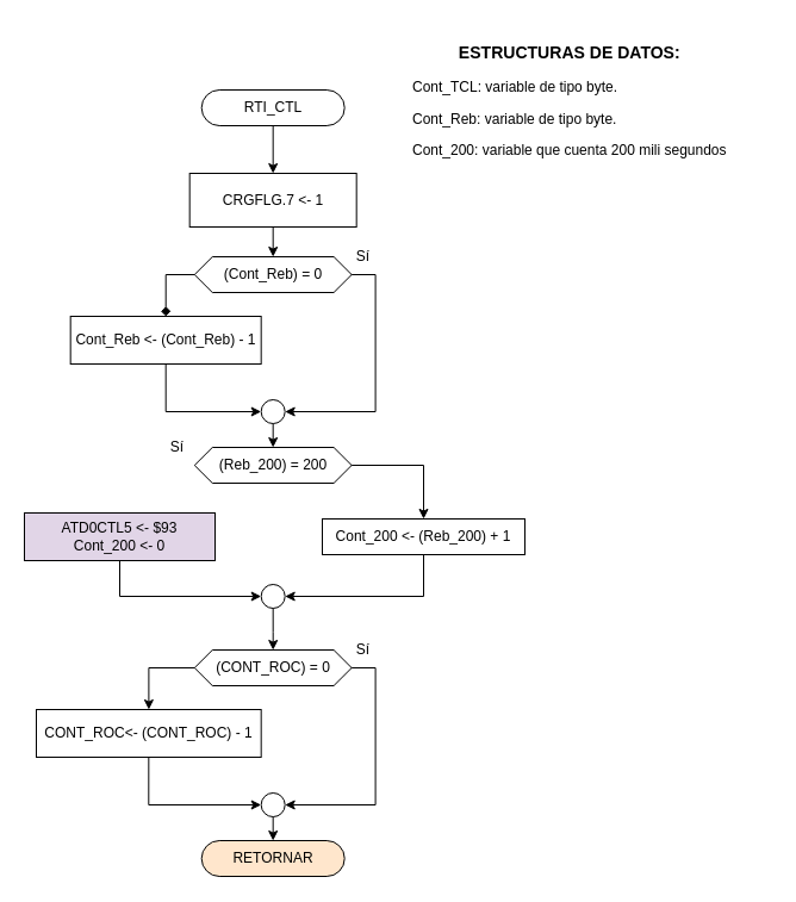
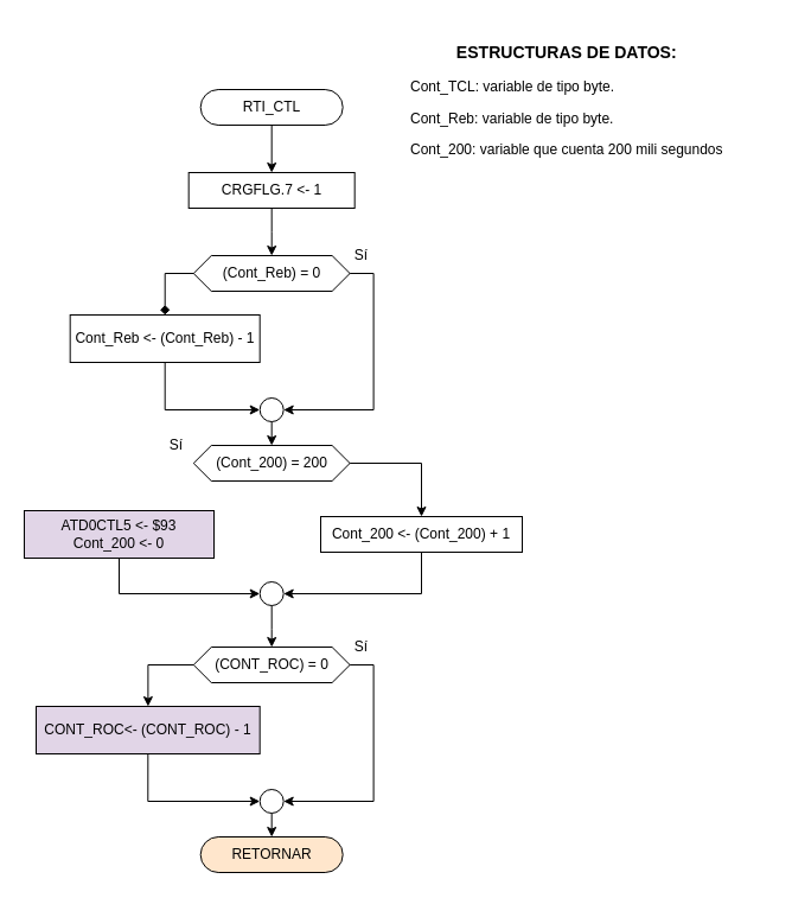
- <mxCell id="15" value="&lt;span&gt;CRGFLG.7 &amp;lt;- 1&lt;br&gt;&lt;/span&gt;" style="rounded=0;whiteSpace=wrap;html=1;" parent="1" vertex="1"><mxGeometry x="158.68" y="145" width="140" height="45" as="geometry" /></mxCell>
+ <mxCell id="15" value="&lt;span&gt;CRGFLG.7 &amp;lt;- 1&lt;br&gt;&lt;/span&gt;" style="rounded=0;whiteSpace=wrap;html=1;" parent="1" vertex="1"><mxGeometry x="158.68" y="145" width="140" height="30" as="geometry" /></mxCell>
- <mxCell id="27" value="(Reb_200) = 200" style="shape=hexagon;perimeter=hexagonPerimeter2;whiteSpace=wrap;html=1;size=0.114;" vertex="1" parent="1"><mxGeometry x="162.74" y="375" width="131.88" height="30" as="geometry" /></mxCell>
+ <mxCell id="27" value="(Cont_200) = 200" style="shape=hexagon;perimeter=hexagonPerimeter2;whiteSpace=wrap;html=1;size=0.114;" vertex="1" parent="1"><mxGeometry x="162.74" y="375" width="131.88" height="30" as="geometry" /></mxCell>
- <mxCell id="32" value="&lt;span&gt;Cont_200 &amp;lt;- (&lt;/span&gt;Reb_200&lt;span&gt;) + 1&lt;br&gt;&lt;/span&gt;" style="rounded=0;whiteSpace=wrap;html=1;" vertex="1" parent="1"><mxGeometry x="270" y="435" width="170" height="30" as="geometry" /></mxCell>
+ <mxCell id="32" value="&lt;span&gt;Cont_200 &amp;lt;- (&lt;/span&gt;Cont_200&lt;span&gt;) + 1&lt;br&gt;&lt;/span&gt;" style="rounded=0;whiteSpace=wrap;html=1;" vertex="1" parent="1"><mxGeometry x="270" y="435" width="170" height="30" as="geometry" /></mxCell>
- <mxCell id="17" value="CONT_ROC&amp;lt;- (CONT_ROC) - 1&lt;span&gt;&lt;br&gt;&lt;/span&gt;" style="rounded=0;whiteSpace=wrap;html=1;" vertex="1" parent="1"><mxGeometry x="30" y="595" width="188.68" height="40" as="geometry" /></mxCell>
+ <mxCell id="17" value="CONT_ROC&amp;lt;- (CONT_ROC) - 1&lt;span&gt;&lt;br&gt;&lt;/span&gt;" style="rounded=0;whiteSpace=wrap;html=1;fillColor=#e1d5e7;" vertex="1" parent="1"><mxGeometry x="30" y="595" width="188.68" height="40" as="geometry" /></mxCell>
